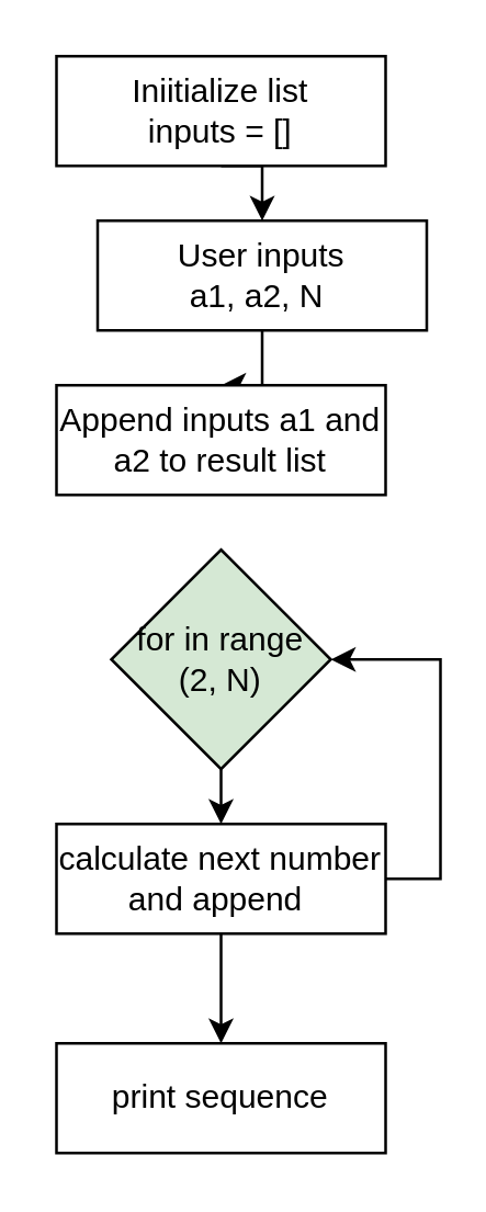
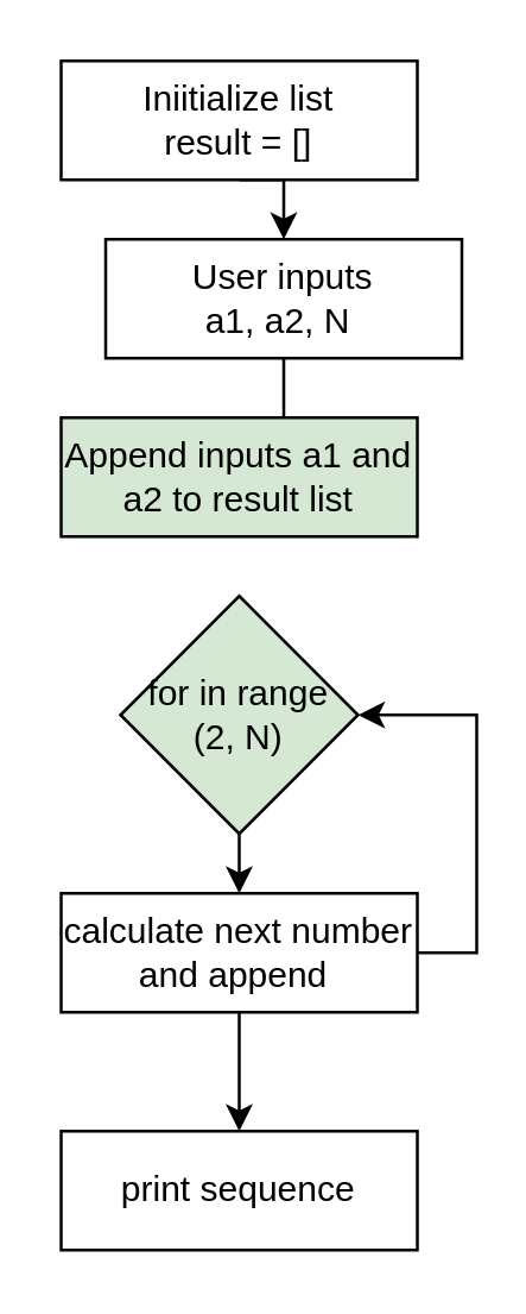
- <mxCell id="5" value="Iniitialize list &lt;br&gt;inputs = []" style="rounded=0;whiteSpace=wrap;html=1;" parent="1" vertex="1"><mxGeometry x="20" y="20" width="120" height="40" as="geometry" /></mxCell>
+ <mxCell id="5" value="Iniitialize list &lt;br&gt;result = []" style="rounded=0;whiteSpace=wrap;html=1;" parent="1" vertex="1"><mxGeometry x="20" y="20" width="120" height="40" as="geometry" /></mxCell>
- <mxCell id="2" style="edgeStyle=orthogonalEdgeStyle;rounded=0;orthogonalLoop=1;jettySize=auto;html=1;exitX=0.5;exitY=1;exitDx=0;exitDy=0;" parent="1" source="3" target="6" edge="1"><mxGeometry relative="1" as="geometry" /></mxCell>
+ <mxCell id="2" style="edgeStyle=orthogonalEdgeStyle;rounded=0;orthogonalLoop=1;jettySize=auto;html=1;exitX=0.5;exitY=1;exitDx=0;exitDy=0;endArrow=none;" parent="1" source="3" target="6" edge="1"><mxGeometry relative="1" as="geometry" /></mxCell>
- <mxCell id="6" value="Append inputs a1 and a2 to result list" style="rounded=0;whiteSpace=wrap;html=1;" parent="1" vertex="1"><mxGeometry x="20" y="140" width="120" height="40" as="geometry" /></mxCell>
+ <mxCell id="6" value="Append inputs a1 and a2 to result list" style="rounded=0;whiteSpace=wrap;html=1;fillColor=#d5e8d4;" parent="1" vertex="1"><mxGeometry x="20" y="140" width="120" height="40" as="geometry" /></mxCell>
